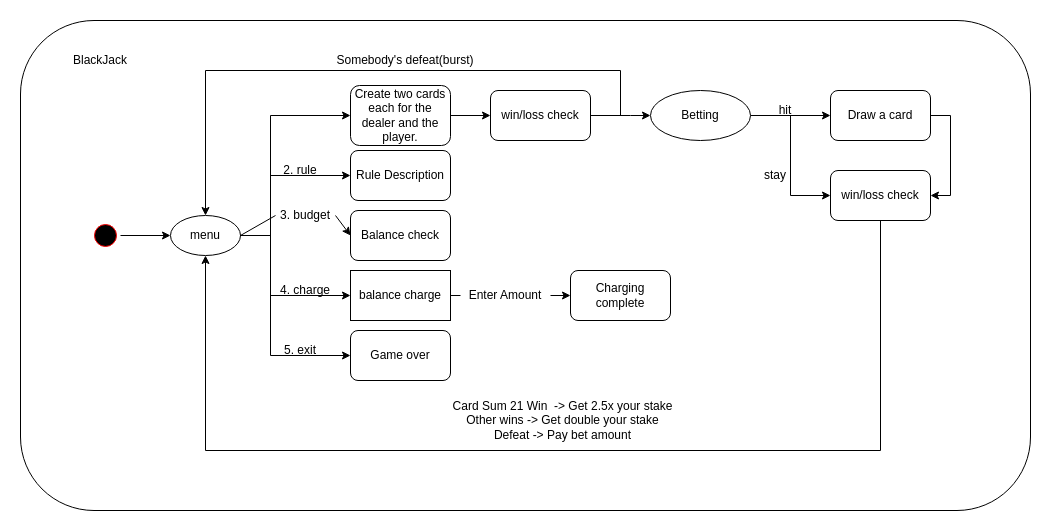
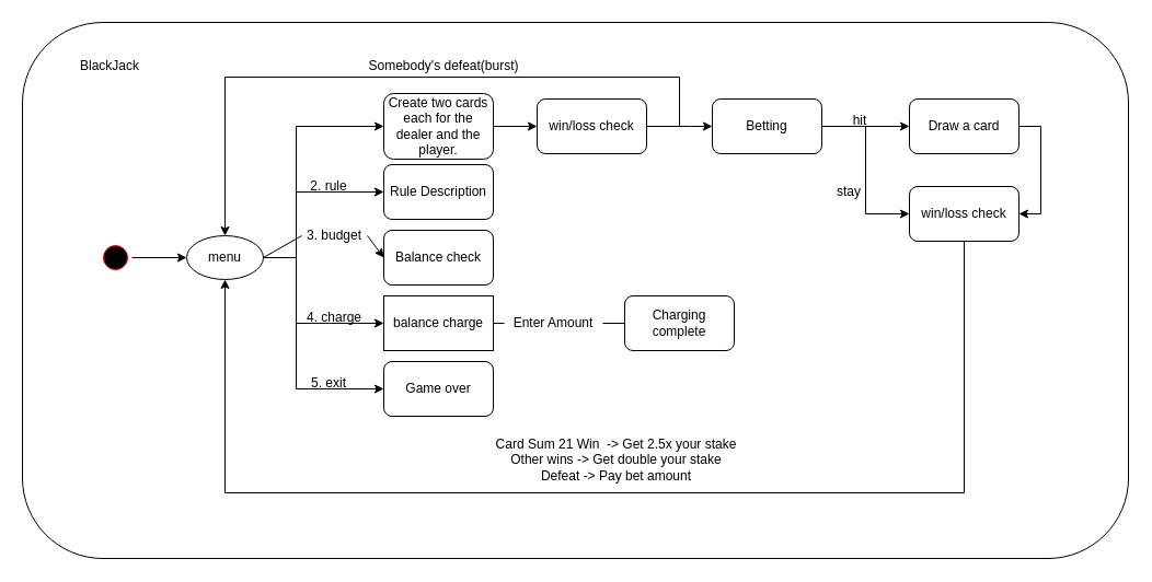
- <mxCell id="29" value="Betting" style="ellipse;whiteSpace=wrap;html=1;strokeWidth=1;" parent="1" vertex="1"><mxGeometry x="650" y="90" width="100" height="50" as="geometry" /></mxCell>
+ <mxCell id="29" value="Betting" style="rounded=1;whiteSpace=wrap;html=1;strokeWidth=1;" parent="1" vertex="1"><mxGeometry x="650" y="90" width="100" height="50" as="geometry" /></mxCell>
- <mxCell id="24" value="" style="endArrow=classic;html=1;rounded=0;exitX=1;exitY=0.5;exitDx=0;exitDy=0;entryX=0;entryY=0.5;entryDx=0;entryDy=0;startArrow=none;" parent="1" source="25" target="23" edge="1"><mxGeometry width="50" height="50" relative="1" as="geometry"><mxPoint x="320" y="380" as="sourcePoint" /><mxPoint x="370" y="330" as="targetPoint" /></mxGeometry></mxCell>
+ <mxCell id="24" value="" style="endArrow=none;html=1;rounded=0;exitX=1;exitY=0.5;exitDx=0;exitDy=0;entryX=0;entryY=0.5;entryDx=0;entryDy=0;startArrow=none;" parent="1" source="25" target="23" edge="1"><mxGeometry width="50" height="50" relative="1" as="geometry"><mxPoint x="320" y="380" as="sourcePoint" /><mxPoint x="370" y="330" as="targetPoint" /></mxGeometry></mxCell>
